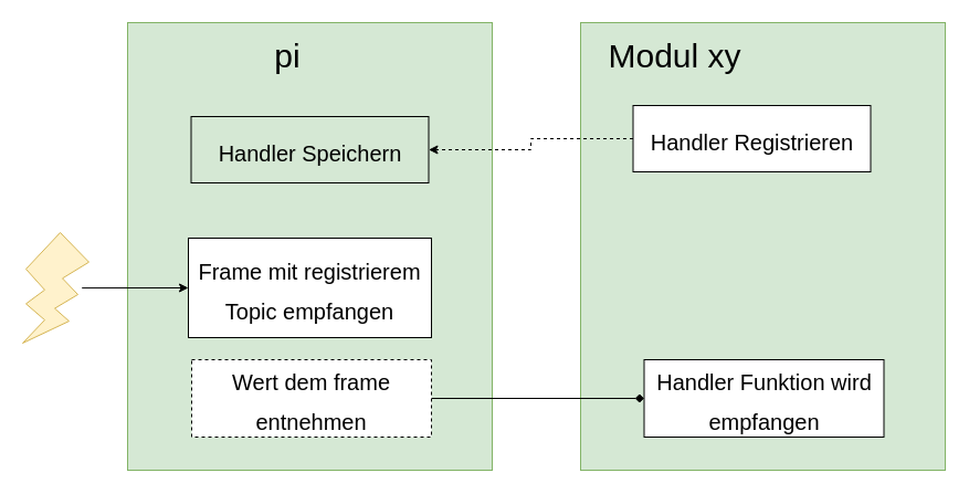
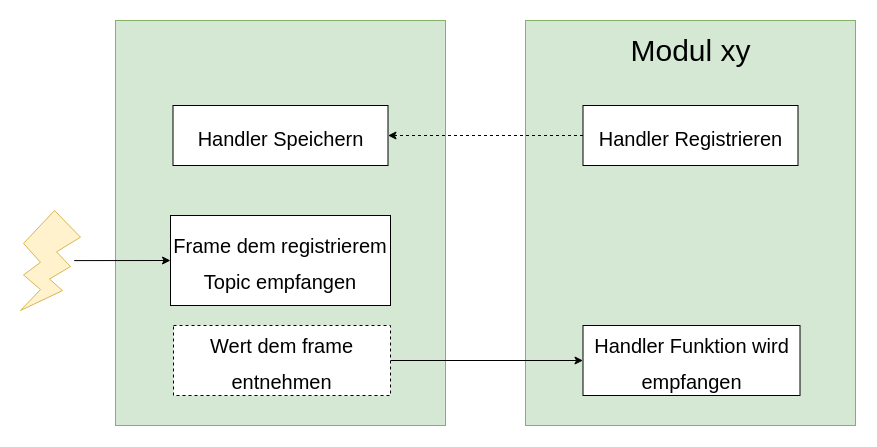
- <mxCell id="4" value="pi" style="text;html=1;strokeColor=none;fillColor=none;align=center;verticalAlign=middle;whiteSpace=wrap;rounded=0;fontSize=30;" vertex="1" parent="1"><mxGeometry x="240" y="40" width="40" height="20" as="geometry" /></mxCell>
- <mxCell id="5" value="Modul xy" style="text;html=1;strokeColor=none;fillColor=none;align=center;verticalAlign=middle;whiteSpace=wrap;rounded=0;fontSize=30;" vertex="1" parent="1"><mxGeometry x="537.5" y="40" width="145" height="20" as="geometry" /></mxCell>
+ <mxCell id="5" value="Modul xy" style="text;html=1;strokeColor=none;fillColor=none;align=center;verticalAlign=middle;whiteSpace=wrap;rounded=0;fontSize=30;" vertex="1" parent="1"><mxGeometry x="617.5" y="40" width="145" height="20" as="geometry" /></mxCell>
- <mxCell id="7" value="&lt;font style=&quot;font-size: 20px&quot;&gt;Handler Registrieren&lt;/font&gt;" style="rounded=0;whiteSpace=wrap;html=1;fontSize=30;" vertex="1" parent="1"><mxGeometry x="572.5" y="95" width="215" height="60" as="geometry" /></mxCell>
+ <mxCell id="7" value="&lt;font style=&quot;font-size: 20px&quot;&gt;Handler Registrieren&lt;/font&gt;" style="rounded=0;whiteSpace=wrap;html=1;fontSize=30;" vertex="1" parent="1"><mxGeometry x="582.5" y="105" width="215" height="60" as="geometry" /></mxCell>
- <mxCell id="8" value="&lt;font style=&quot;font-size: 20px&quot;&gt;Handler Speichern&lt;/font&gt;" style="rounded=0;whiteSpace=wrap;html=1;fontSize=30;fillColor=#d5e8d4;" vertex="1" parent="1"><mxGeometry x="172.5" y="105" width="215" height="60" as="geometry" /></mxCell>
+ <mxCell id="8" value="&lt;font style=&quot;font-size: 20px&quot;&gt;Handler Speichern&lt;/font&gt;" style="rounded=0;whiteSpace=wrap;html=1;fontSize=30;" vertex="1" parent="1"><mxGeometry x="172.5" y="105" width="215" height="60" as="geometry" /></mxCell>
- <mxCell id="10" value="&lt;font style=&quot;font-size: 20px&quot;&gt;Frame mit registrierem Topic empfangen&lt;/font&gt;" style="rounded=0;whiteSpace=wrap;html=1;fontSize=30;" vertex="1" parent="1"><mxGeometry x="170" y="215" width="220" height="90" as="geometry" /></mxCell>
+ <mxCell id="10" value="&lt;font style=&quot;font-size: 20px&quot;&gt;Frame dem registrierem Topic empfangen&lt;/font&gt;" style="rounded=0;whiteSpace=wrap;html=1;fontSize=30;" vertex="1" parent="1"><mxGeometry x="170" y="215" width="220" height="90" as="geometry" /></mxCell>
- <mxCell id="12" value="" style="edgeStyle=orthogonalEdgeStyle;rounded=0;orthogonalLoop=1;jettySize=auto;html=1;fontSize=30;endArrow=diamond;" edge="1" parent="1" source="13" target="14"><mxGeometry relative="1" as="geometry" /></mxCell>
+ <mxCell id="12" value="" style="edgeStyle=orthogonalEdgeStyle;rounded=0;orthogonalLoop=1;jettySize=auto;html=1;fontSize=30;" edge="1" parent="1" source="13" target="14"><mxGeometry relative="1" as="geometry" /></mxCell>
